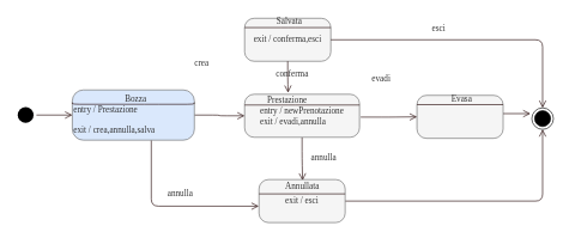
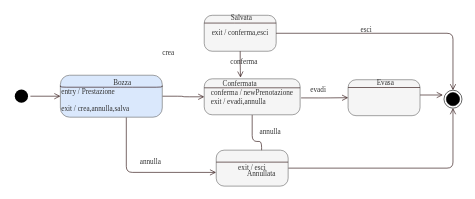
- <mxCell id="36" value="esci" style="text;html=1;align=center;verticalAlign=middle;resizable=0;points=[];autosize=1;strokeColor=none;fontSize=12;fontFamily=Verdana;fontColor=#333333;" vertex="1" parent="1"><mxGeometry x="590" y="30" width="40" height="20" as="geometry" /></mxCell>
+ <mxCell id="36" value="esci" style="text;html=1;align=center;verticalAlign=middle;resizable=0;points=[];autosize=1;strokeColor=none;fontSize=12;fontFamily=Verdana;fontColor=#333333;" vertex="1" parent="1"><mxGeometry x="590" y="40" width="40" height="20" as="geometry" /></mxCell>
- <mxCell id="25" value="evadi" style="text;html=1;align=center;verticalAlign=middle;resizable=0;points=[];autosize=1;strokeColor=none;fontSize=12;fontFamily=Verdana;fontColor=#333333;" vertex="1" parent="1"><mxGeometry x="505" y="100" width="50" height="20" as="geometry" /></mxCell>
+ <mxCell id="25" value="evadi" style="text;html=1;align=center;verticalAlign=middle;resizable=0;points=[];autosize=1;strokeColor=none;fontSize=12;fontFamily=Verdana;fontColor=#333333;" vertex="1" parent="1"><mxGeometry x="505" y="140" width="50" height="20" as="geometry" /></mxCell>
- <mxCell id="30" value="Bozza" style="text;html=1;align=center;verticalAlign=middle;resizable=0;points=[];autosize=1;strokeColor=none;fontSize=12;fontFamily=Verdana;fontColor=#333333;" vertex="1" parent="27"><mxGeometry x="33" y="3" width="50" height="20" as="geometry" /></mxCell>
+ <mxCell id="30" value="Bozza" style="text;html=1;align=center;verticalAlign=middle;resizable=0;points=[];autosize=1;strokeColor=none;fontSize=12;fontFamily=Verdana;fontColor=#333333;" vertex="1" parent="27"><mxGeometry x="48" y="3" width="50" height="20" as="geometry" /></mxCell>
- <mxCell id="19" value="Prestazione" style="text;html=1;align=center;verticalAlign=middle;resizable=0;points=[];autosize=1;strokeColor=none;fontSize=12;fontFamily=Verdana;fontColor=#333333;" vertex="1" parent="16"><mxGeometry x="14" width="90" height="20" as="geometry" /></mxCell>
+ <mxCell id="19" value="Confermata" style="text;html=1;align=center;verticalAlign=middle;resizable=0;points=[];autosize=1;strokeColor=none;fontSize=12;fontFamily=Verdana;fontColor=#333333;" vertex="1" parent="16"><mxGeometry x="14" width="90" height="20" as="geometry" /></mxCell>
- <mxCell id="17" value="entry / newPrenotazione&lt;br&gt;&lt;div style=&quot;text-align: left&quot;&gt;&lt;span&gt;exit / evadi,annulla&lt;/span&gt;&lt;/div&gt;" style="rounded=1;whiteSpace=wrap;html=1;arcSize=22;strokeColor=#666666;shadow=0;comic=0;labelBackgroundColor=none;fontFamily=Verdana;fontSize=12;align=center;fillColor=#f5f5f5;fontColor=#333333;" vertex="1" parent="16"><mxGeometry y="2" width="160" height="60" as="geometry" /></mxCell>
+ <mxCell id="17" value="conferma / newPrenotazione&lt;br&gt;&lt;div style=&quot;text-align: left&quot;&gt;&lt;span&gt;exit / evadi,annulla&lt;/span&gt;&lt;/div&gt;" style="rounded=1;whiteSpace=wrap;html=1;arcSize=22;strokeColor=#666666;shadow=0;comic=0;labelBackgroundColor=none;fontFamily=Verdana;fontSize=12;align=center;fillColor=#f5f5f5;fontColor=#333333;" vertex="1" parent="16"><mxGeometry y="2" width="160" height="60" as="geometry" /></mxCell>
- <mxCell id="23" value="Annullata" style="text;html=1;align=center;verticalAlign=middle;resizable=0;points=[];autosize=1;strokeColor=none;fontSize=12;fontFamily=Verdana;fontColor=#333333;" vertex="1" parent="21"><mxGeometry x="25" width="70" height="20" as="geometry" /></mxCell>
+ <mxCell id="23" value="Annullata" style="text;html=1;align=center;verticalAlign=middle;resizable=0;points=[];autosize=1;strokeColor=none;fontSize=12;fontFamily=Verdana;fontColor=#333333;" vertex="1" parent="21"><mxGeometry x="40" y="30" width="70" height="20" as="geometry" /></mxCell>
